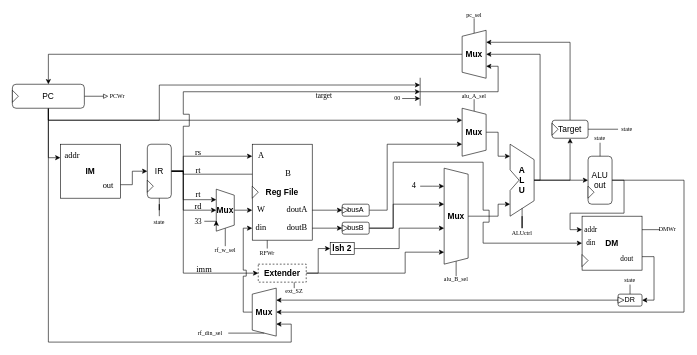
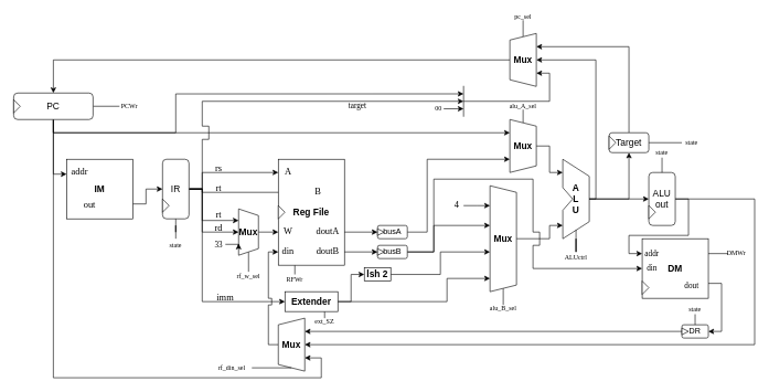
- <mxCell id="5" style="edgeStyle=orthogonalEdgeStyle;rounded=0;orthogonalLoop=1;jettySize=auto;html=1;exitX=1;exitY=0.5;exitDx=0;exitDy=0;entryX=0;entryY=0.5;entryDx=0;entryDy=0;fontFamily=Jetbrains Mono;fontSize=10;endArrow=block;endFill=0;" parent="1" source="7" target="106" edge="1"><mxGeometry relative="1" as="geometry" /></mxCell>
+ <mxCell id="5" style="edgeStyle=orthogonalEdgeStyle;rounded=0;orthogonalLoop=1;jettySize=auto;html=1;exitX=1;exitY=0.5;exitDx=0;exitDy=0;entryX=0;entryY=0.5;entryDx=0;entryDy=0;fontFamily=Jetbrains Mono;fontSize=10;endArrow=none;endFill=0;" parent="1" source="7" target="106" edge="1"><mxGeometry relative="1" as="geometry" /></mxCell>
- <mxCell id="14" value="out" style="text;html=1;strokeColor=none;fillColor=none;align=center;verticalAlign=middle;whiteSpace=wrap;rounded=0;fontSize=14;fontFamily=Comic Sans MS;" parent="1" vertex="1"><mxGeometry x="160" y="300" width="40" height="20" as="geometry" /></mxCell>
+ <mxCell id="14" value="out" style="text;html=1;strokeColor=none;fillColor=none;align=center;verticalAlign=middle;whiteSpace=wrap;rounded=0;fontSize=14;fontFamily=Comic Sans MS;" parent="1" vertex="1"><mxGeometry x="115" y="300" width="40" height="20" as="geometry" /></mxCell>
- <mxCell id="43" value="&lt;font face=&quot;Helvetica&quot; style=&quot;font-size: 14px;&quot;&gt;Extender&lt;/font&gt;" style="rounded=0;whiteSpace=wrap;html=1;fontFamily=Comic Sans MS;fontSize=14;strokeWidth=1;fontStyle=1;dashed=1;" parent="1" vertex="1"><mxGeometry x="430" y="440" width="80" height="30" as="geometry" /></mxCell>
+ <mxCell id="43" value="&lt;font face=&quot;Helvetica&quot; style=&quot;font-size: 14px;&quot;&gt;Extender&lt;/font&gt;" style="rounded=0;whiteSpace=wrap;html=1;fontFamily=Comic Sans MS;fontSize=14;strokeWidth=1;fontStyle=1" parent="1" vertex="1"><mxGeometry x="430" y="440" width="80" height="30" as="geometry" /></mxCell>
